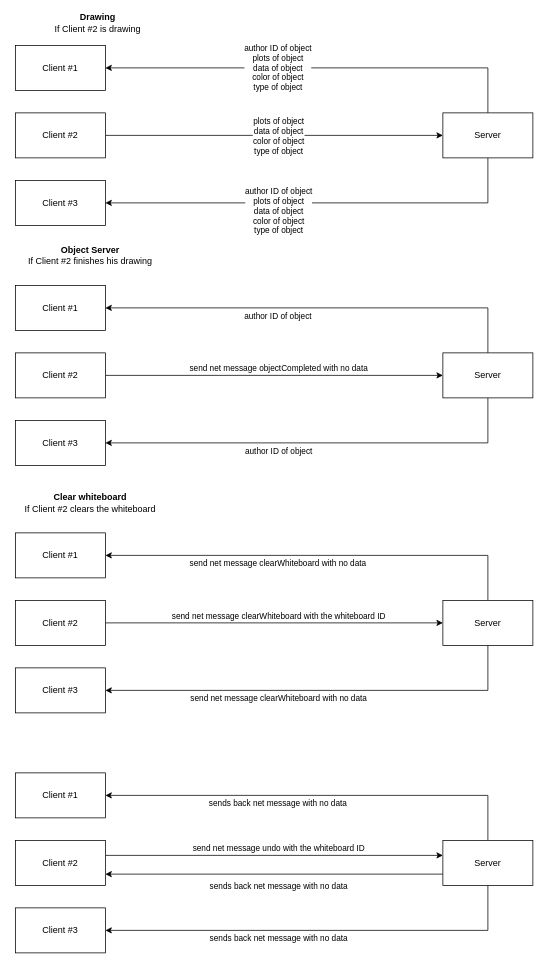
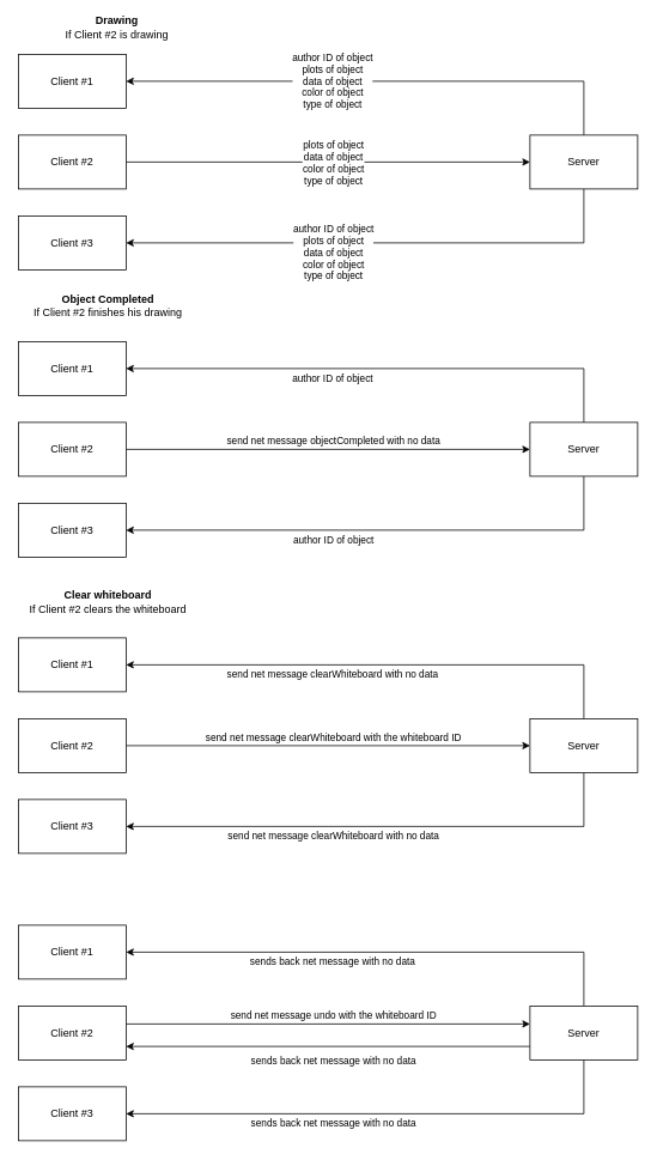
- <mxCell id="13" value="&lt;b&gt;Object Server&lt;/b&gt;&lt;br&gt;If Client #2 finishes his drawing" style="text;html=1;strokeColor=none;fillColor=none;align=center;verticalAlign=middle;whiteSpace=wrap;rounded=0;" parent="1" vertex="1"><mxGeometry x="20" y="330" width="200" height="20" as="geometry" /></mxCell>
+ <mxCell id="13" value="&lt;b&gt;Object Completed&lt;/b&gt;&lt;br&gt;If Client #2 finishes his drawing" style="text;html=1;strokeColor=none;fillColor=none;align=center;verticalAlign=middle;whiteSpace=wrap;rounded=0;" parent="1" vertex="1"><mxGeometry x="20" y="330" width="200" height="20" as="geometry" /></mxCell>
